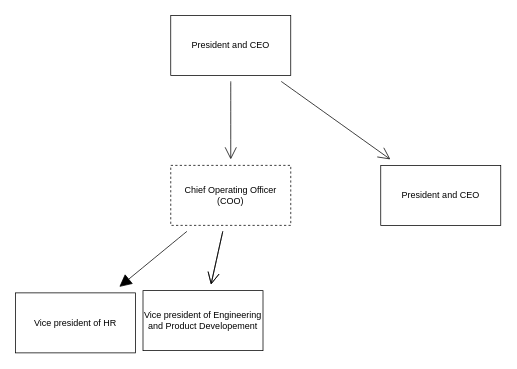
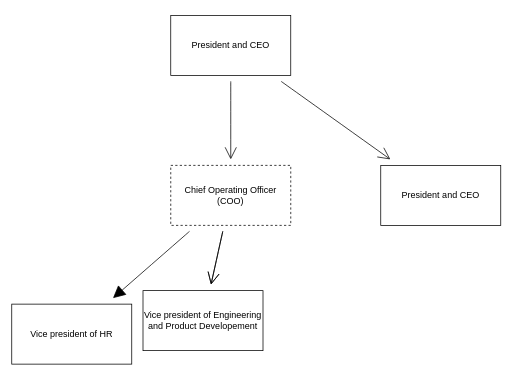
- <mxCell id="9" value="Vice president of HR" style="rounded=0;whiteSpace=wrap;html=1;hachureGap=4;" vertex="1" parent="1"><mxGeometry x="20" y="390" width="160" height="80" as="geometry" /></mxCell>
+ <mxCell id="9" value="Vice president of HR" style="rounded=0;whiteSpace=wrap;html=1;hachureGap=4;" vertex="1" parent="1"><mxGeometry x="15" y="405" width="160" height="80" as="geometry" /></mxCell>
